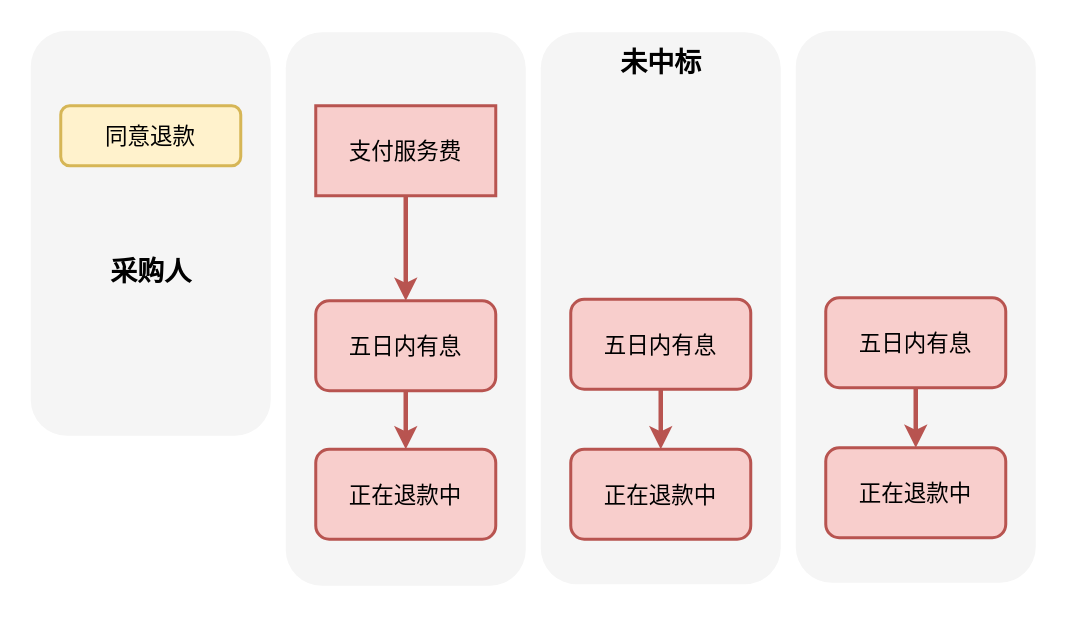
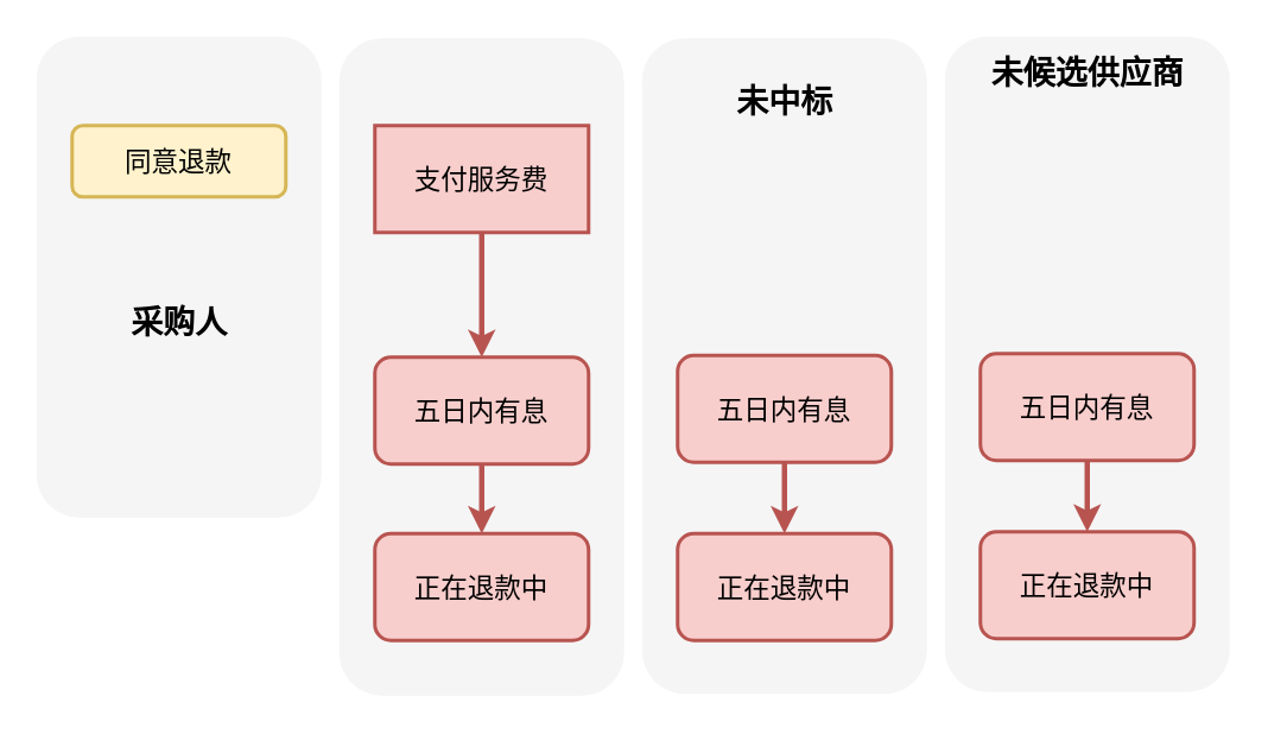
+ <mxCell id="11" value="未候选供应商" style="text;html=1;align=center;verticalAlign=middle;resizable=0;points=[];autosize=1;strokeColor=none;fillColor=none;fontFamily=黑体;fontStyle=1;fontSize=18;" parent="1" vertex="1"><mxGeometry x="545" y="21" width="130" height="40" as="geometry" /></mxCell>
- <mxCell id="17" value="未中标" style="text;html=1;align=center;verticalAlign=middle;resizable=0;points=[];autosize=1;strokeColor=none;fillColor=none;fontFamily=黑体;fontStyle=1;fontSize=18;" vertex="1" parent="1"><mxGeometry x="400" y="22" width="80" height="40" as="geometry" /></mxCell>
+ <mxCell id="17" value="未中标" style="text;html=1;align=center;verticalAlign=middle;resizable=0;points=[];autosize=1;strokeColor=none;fillColor=none;fontFamily=黑体;fontStyle=1;fontSize=18;" vertex="1" parent="1"><mxGeometry x="400" y="37" width="80" height="40" as="geometry" /></mxCell>
